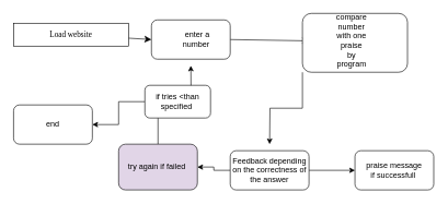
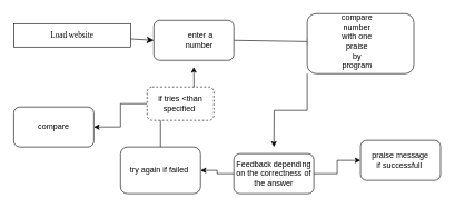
- <mxCell id="17" value="if tries &amp;lt;than specified&amp;nbsp;" style="rounded=1;whiteSpace=wrap;html=1;" vertex="1" parent="1"><mxGeometry x="220" y="130" width="100" height="50" as="geometry" /></mxCell>
+ <mxCell id="17" value="if tries &amp;lt;than specified&amp;nbsp;" style="rounded=1;whiteSpace=wrap;html=1;dashed=1;" vertex="1" parent="1"><mxGeometry x="220" y="130" width="100" height="50" as="geometry" /></mxCell>
- <mxCell id="19" value="end" style="rounded=1;whiteSpace=wrap;html=1;" vertex="1" parent="1"><mxGeometry x="20" y="160" width="120" height="60" as="geometry" /></mxCell>
+ <mxCell id="19" value="compare" style="rounded=1;whiteSpace=wrap;html=1;" vertex="1" parent="1"><mxGeometry x="20" y="160" width="120" height="60" as="geometry" /></mxCell>
- <mxCell id="15" value="try again if failed&amp;nbsp;" style="rounded=1;whiteSpace=wrap;html=1;fillColor=#e1d5e7;" vertex="1" parent="1"><mxGeometry x="180" y="220" width="120" height="70" as="geometry" /></mxCell>
+ <mxCell id="15" value="try again if failed&amp;nbsp;" style="rounded=1;whiteSpace=wrap;html=1;" vertex="1" parent="1"><mxGeometry x="180" y="220" width="120" height="70" as="geometry" /></mxCell>
- <mxCell id="13" value="praise message&lt;br&gt;if successfull&amp;nbsp;" style="rounded=1;whiteSpace=wrap;html=1;" vertex="1" parent="1"><mxGeometry x="540" y="230" width="120" height="60" as="geometry" /></mxCell>
+ <mxCell id="13" value="praise message&lt;br&gt;if successfull&amp;nbsp;" style="rounded=1;whiteSpace=wrap;html=1;" vertex="1" parent="1"><mxGeometry x="540" y="210" width="120" height="60" as="geometry" /></mxCell>
